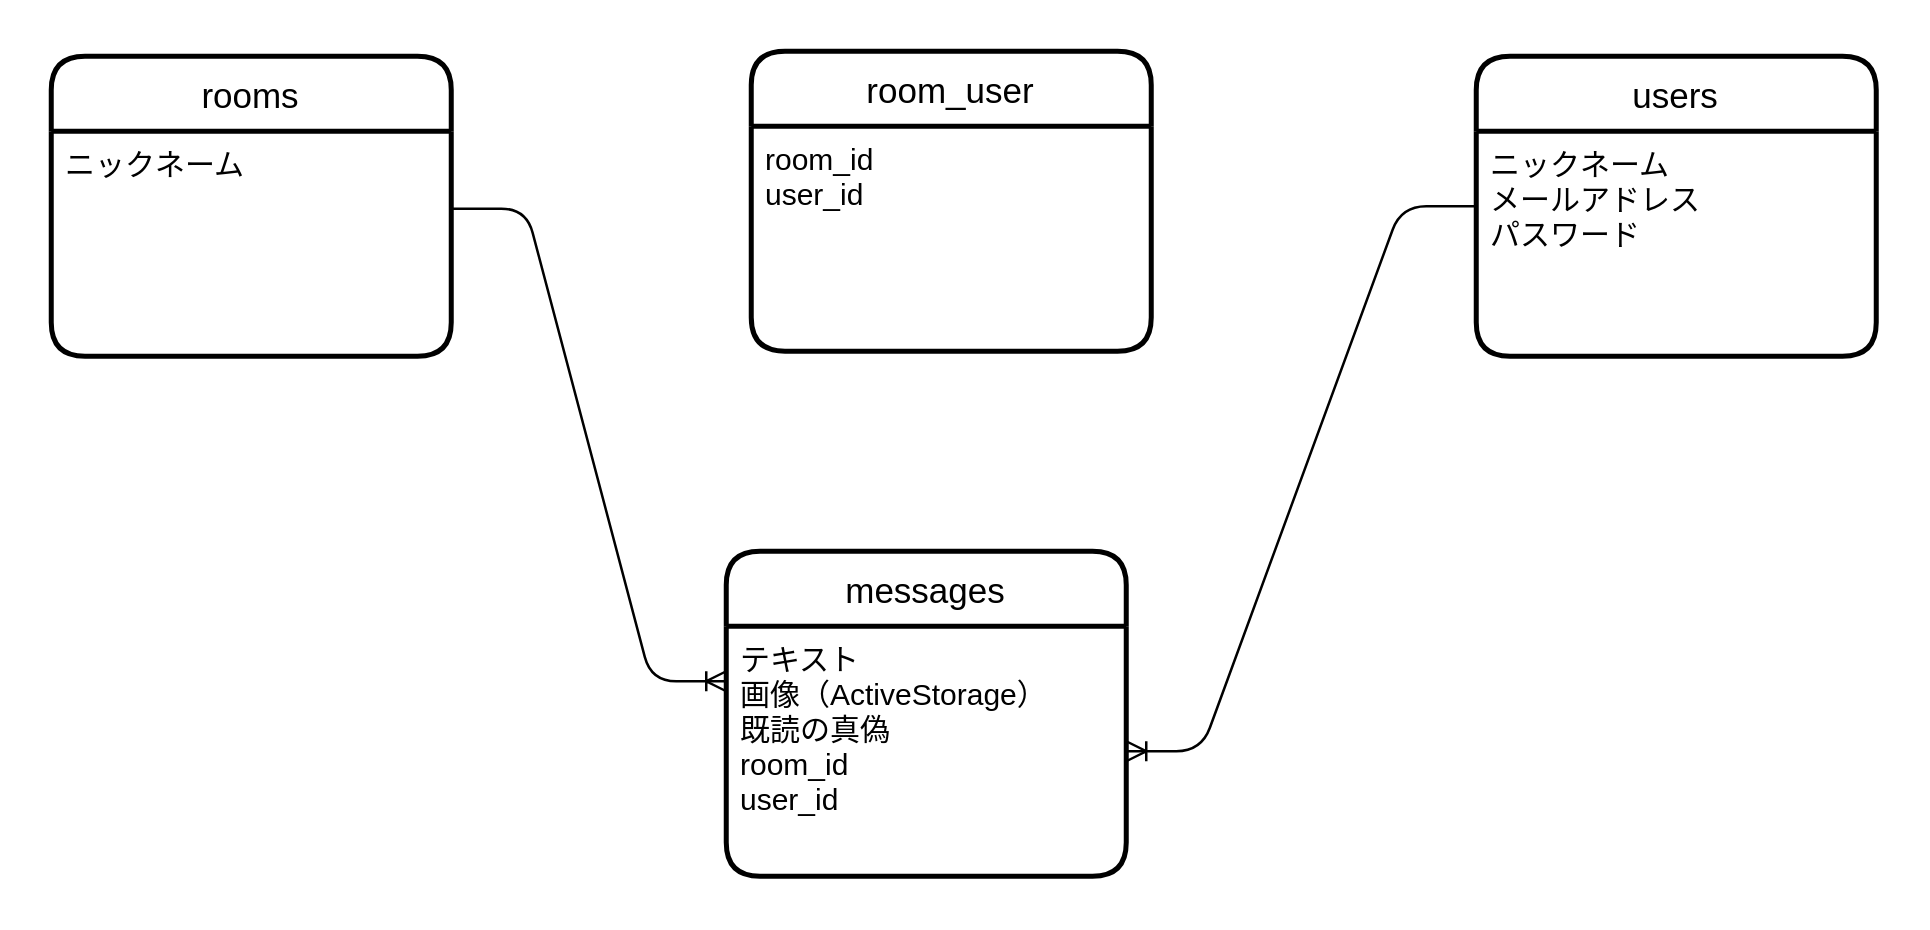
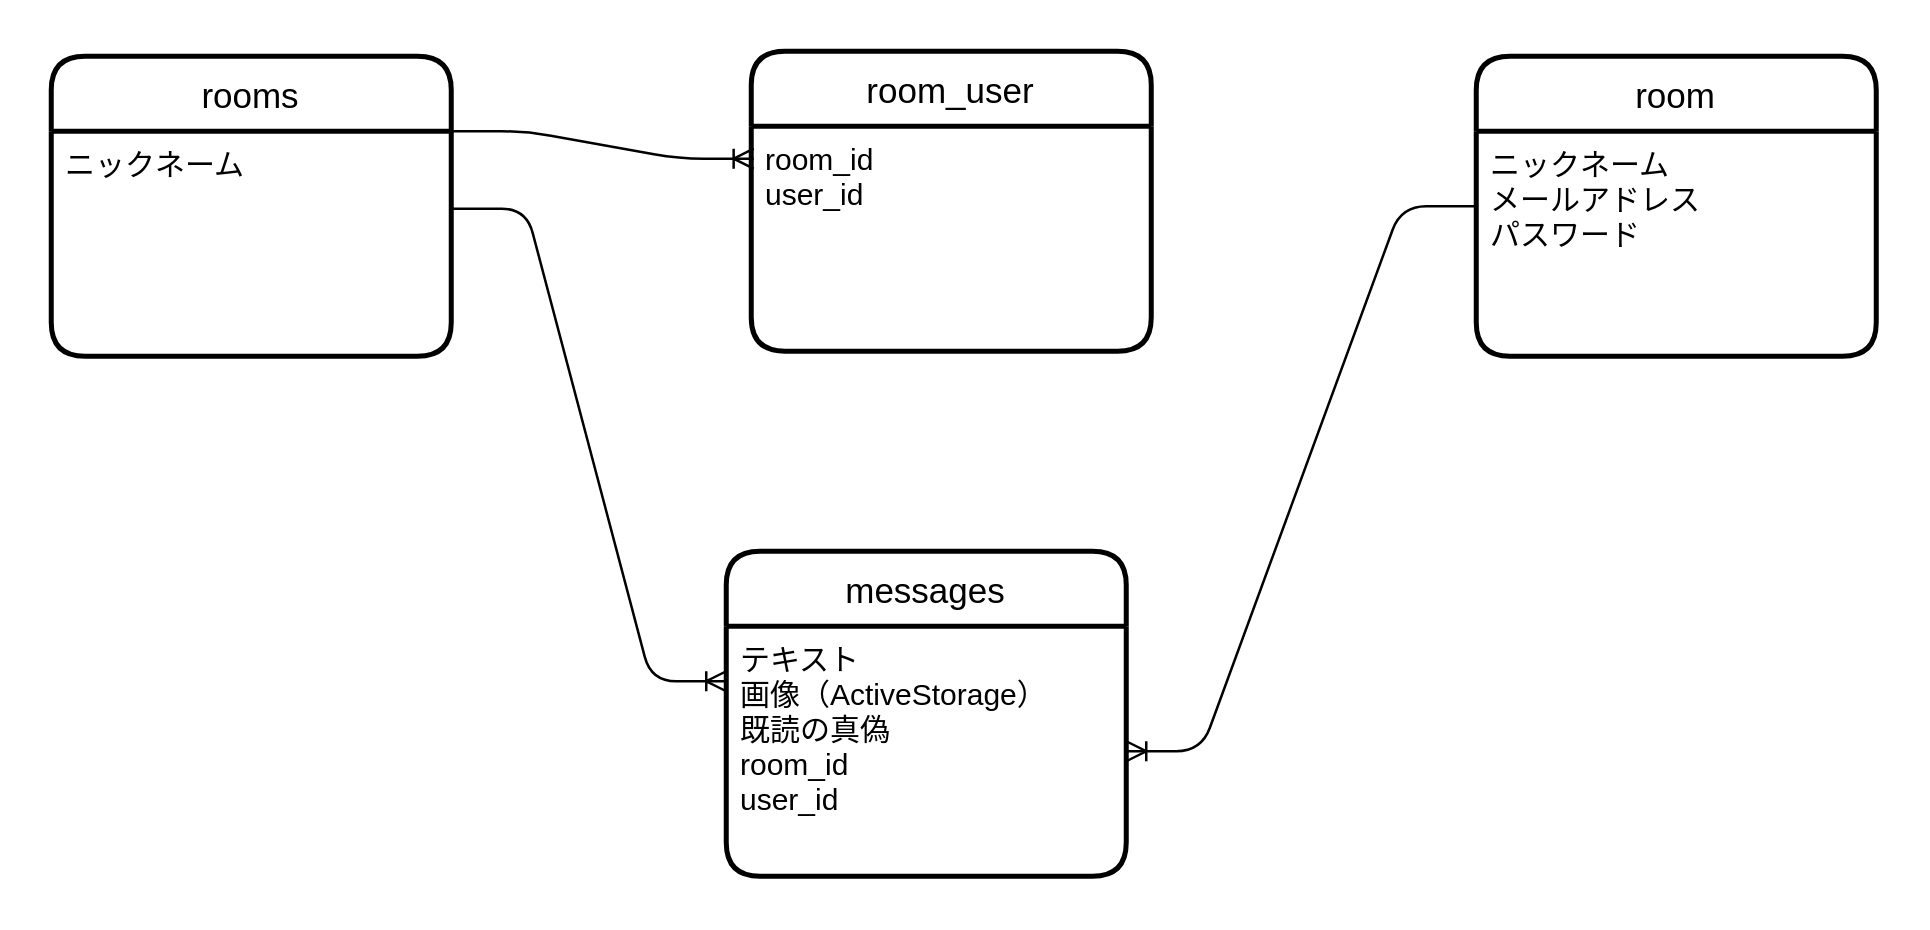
- <mxCell id="5" value="users" style="swimlane;childLayout=stackLayout;horizontal=1;startSize=30;horizontalStack=0;rounded=1;fontSize=14;fontStyle=0;strokeWidth=2;resizeParent=0;resizeLast=1;shadow=0;dashed=0;align=center;" parent="1" vertex="1"><mxGeometry x="590" y="22" width="160" height="120" as="geometry" /></mxCell>
+ <mxCell id="5" value="room" style="swimlane;childLayout=stackLayout;horizontal=1;startSize=30;horizontalStack=0;rounded=1;fontSize=14;fontStyle=0;strokeWidth=2;resizeParent=0;resizeLast=1;shadow=0;dashed=0;align=center;" parent="1" vertex="1"><mxGeometry x="590" y="22" width="160" height="120" as="geometry" /></mxCell>
+ <mxCell id="4" value="" style="edgeStyle=entityRelationEdgeStyle;fontSize=12;html=1;endArrow=ERoneToMany;entryX=0.006;entryY=0.144;entryDx=0;entryDy=0;exitX=1;exitY=0.25;exitDx=0;exitDy=0;entryPerimeter=0;" parent="1" source="7" target="12" edge="1"><mxGeometry width="100" height="100" relative="1" as="geometry"><mxPoint x="179.04" y="36" as="sourcePoint" /><mxPoint x="300" y="30" as="targetPoint" /></mxGeometry></mxCell>
